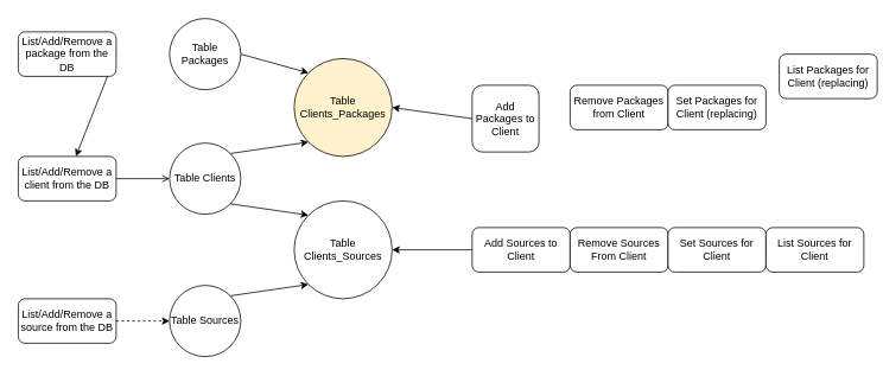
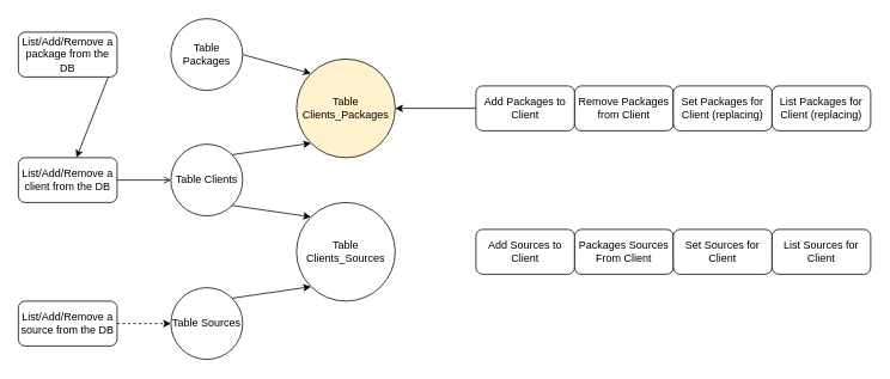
- <mxCell id="25" value="List Packages for Client (replacing)" style="rounded=1;whiteSpace=wrap;html=1;" vertex="1" parent="1"><mxGeometry x="875" y="60" width="110" height="50" as="geometry" /></mxCell>
+ <mxCell id="25" value="List Packages for Client (replacing)" style="rounded=1;whiteSpace=wrap;html=1;" vertex="1" parent="1"><mxGeometry x="860" y="95" width="110" height="50" as="geometry" /></mxCell>
- <mxCell id="3" value="Add Packages to Client" style="rounded=1;whiteSpace=wrap;html=1;" vertex="1" parent="1"><mxGeometry x="530" y="95" width="75" height="75" as="geometry" /></mxCell>
+ <mxCell id="3" value="Add Packages to Client" style="rounded=1;whiteSpace=wrap;html=1;" vertex="1" parent="1"><mxGeometry x="530" y="95" width="110" height="50" as="geometry" /></mxCell>
- <mxCell id="19" style="edgeStyle=none;html=1;exitX=0;exitY=0.5;exitDx=0;exitDy=0;entryX=1;entryY=0.5;entryDx=0;entryDy=0;" edge="1" parent="1" source="20" target="24"><mxGeometry relative="1" as="geometry" /></mxCell>
- <mxCell id="21" value="Remove Sources From Client" style="rounded=1;whiteSpace=wrap;html=1;" vertex="1" parent="1"><mxGeometry x="640" y="255" width="110" height="50" as="geometry" /></mxCell>
+ <mxCell id="21" value="Packages Sources From Client" style="rounded=1;whiteSpace=wrap;html=1;" vertex="1" parent="1"><mxGeometry x="640" y="255" width="110" height="50" as="geometry" /></mxCell>
